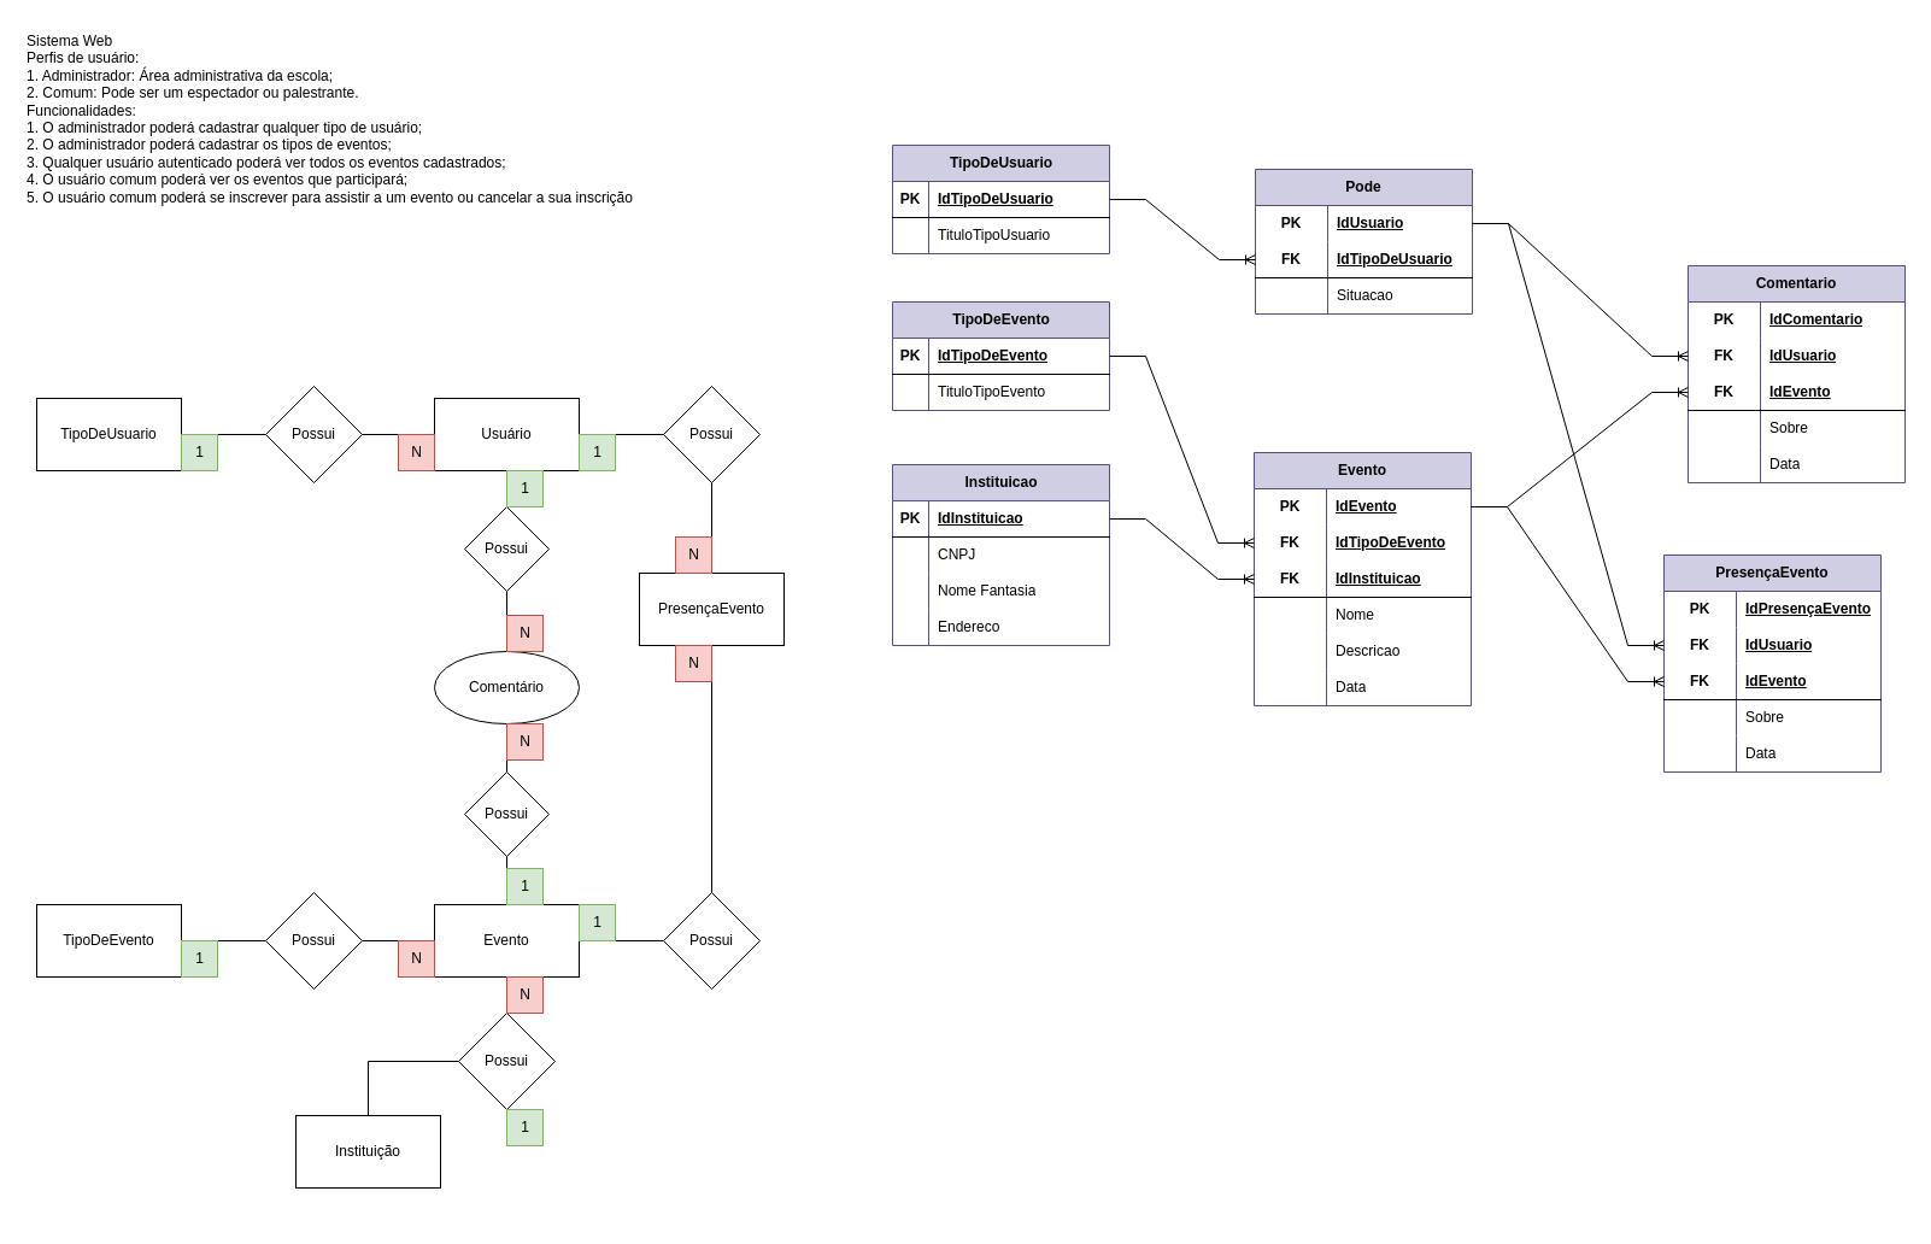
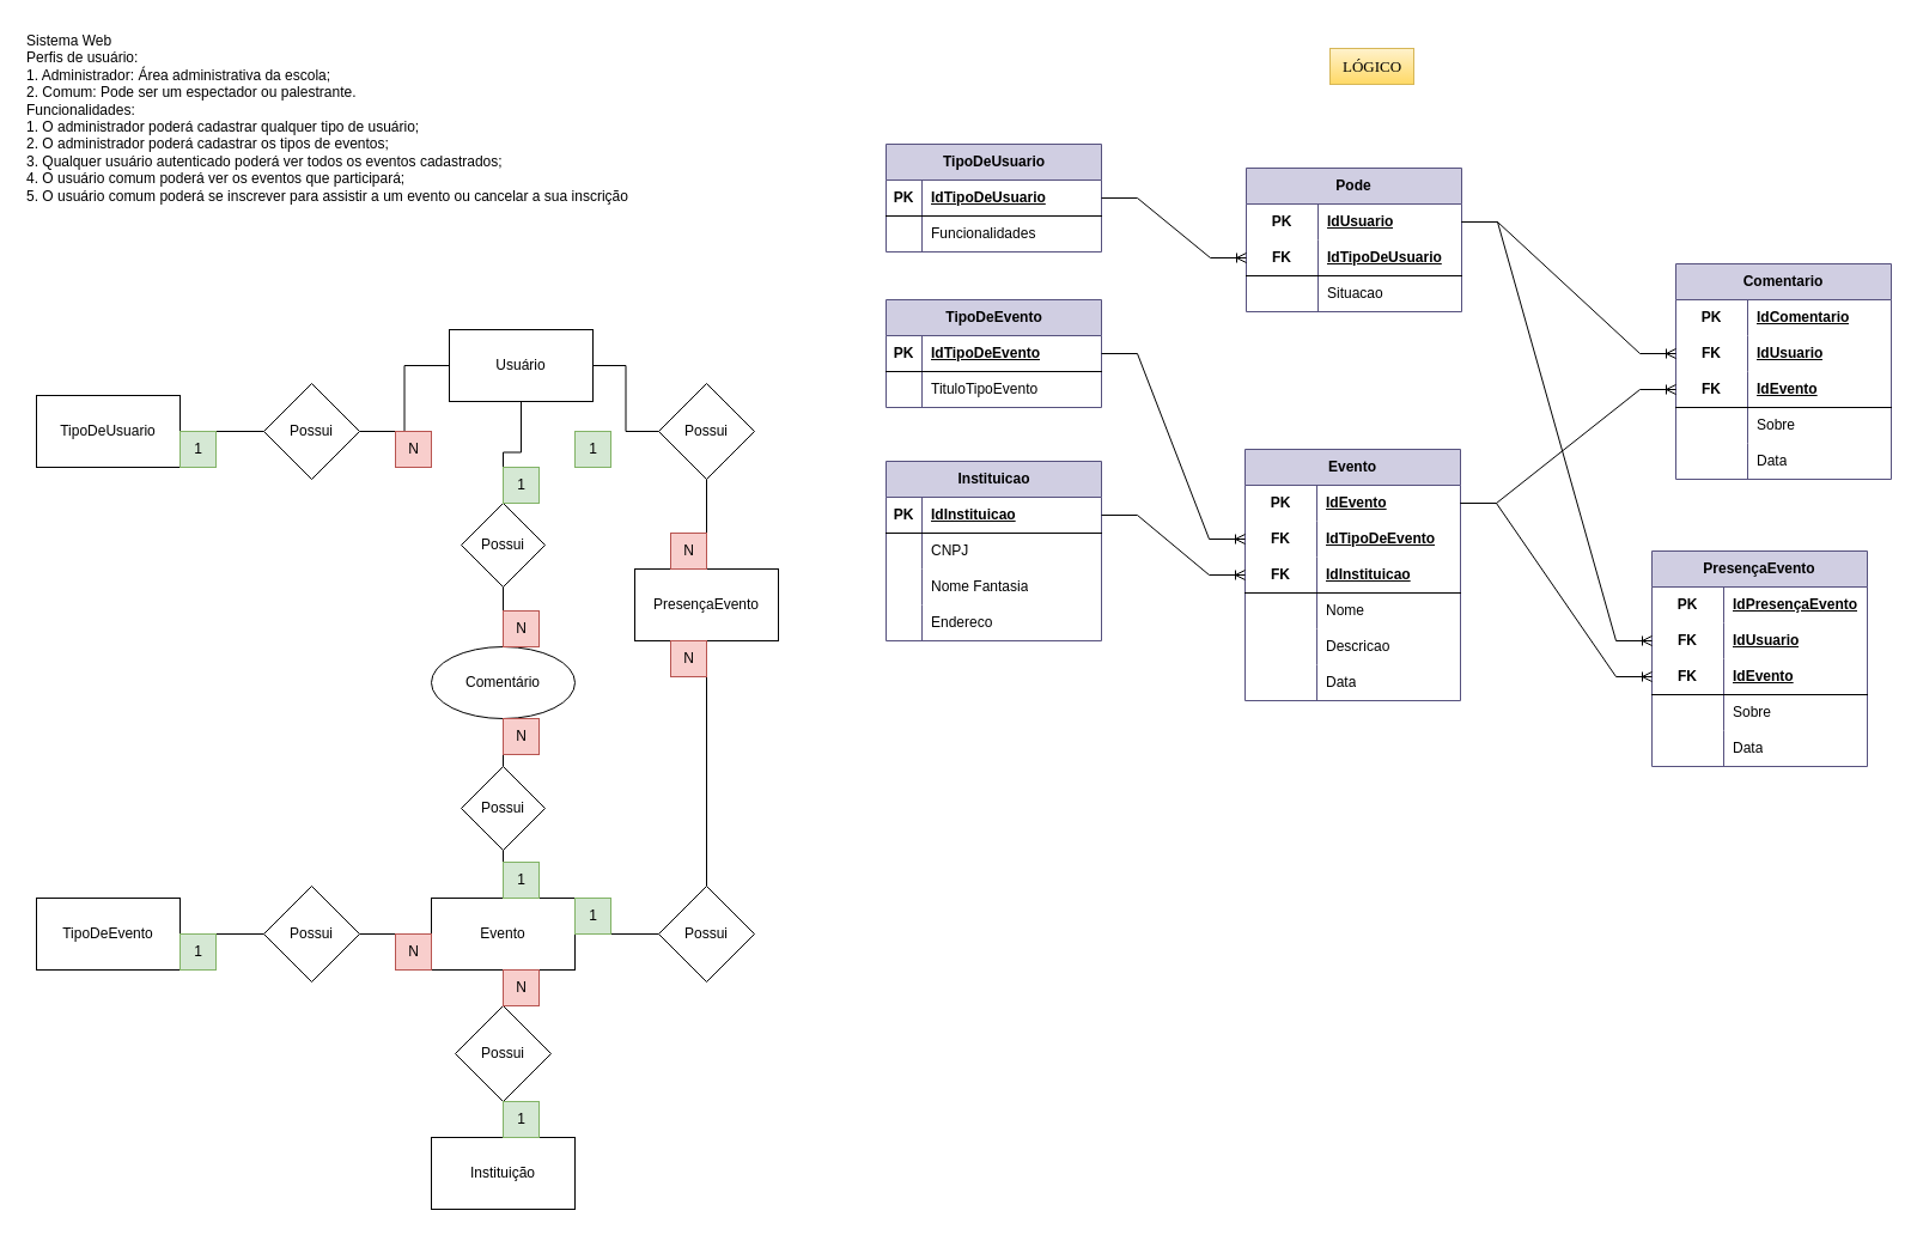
+ <mxCell id="45" value="LÓGICO" style="text;html=1;align=center;verticalAlign=middle;resizable=0;points=[];autosize=1;strokeColor=#d6b656;fillColor=#fff2cc;gradientColor=#ffd966;fontStyle=0;fontFamily=Georgia;fontSize=13;" parent="1" vertex="1"><mxGeometry x="1111" y="40" width="70" height="30" as="geometry" /></mxCell>
- <mxCell id="52" value="TituloTipoUsuario" style="shape=partialRectangle;connectable=0;fillColor=none;top=0;left=0;bottom=0;right=0;align=left;spacingLeft=6;overflow=hidden;whiteSpace=wrap;html=1;" parent="50" vertex="1"><mxGeometry x="30" width="150" height="30" as="geometry"><mxRectangle width="150" height="30" as="alternateBounds" /></mxGeometry></mxCell>
+ <mxCell id="52" value="Funcionalidades" style="shape=partialRectangle;connectable=0;fillColor=none;top=0;left=0;bottom=0;right=0;align=left;spacingLeft=6;overflow=hidden;whiteSpace=wrap;html=1;" parent="50" vertex="1"><mxGeometry x="30" width="150" height="30" as="geometry"><mxRectangle width="150" height="30" as="alternateBounds" /></mxGeometry></mxCell>
- <mxCell id="5" value="Usuário" style="rounded=0;whiteSpace=wrap;html=1;" parent="1" vertex="1"><mxGeometry x="360" y="330" width="120" height="60" as="geometry" /></mxCell>
+ <mxCell id="5" value="Usuário" style="rounded=0;whiteSpace=wrap;html=1;" parent="1" vertex="1"><mxGeometry x="375" y="275" width="120" height="60" as="geometry" /></mxCell>
- <mxCell id="16" value="Instituição" style="rounded=0;whiteSpace=wrap;html=1;" parent="1" vertex="1"><mxGeometry x="245" y="925" width="120" height="60" as="geometry" /></mxCell>
+ <mxCell id="16" value="Instituição" style="rounded=0;whiteSpace=wrap;html=1;" parent="1" vertex="1"><mxGeometry x="360" y="950" width="120" height="60" as="geometry" /></mxCell>
